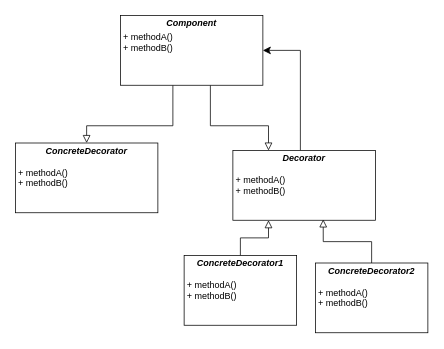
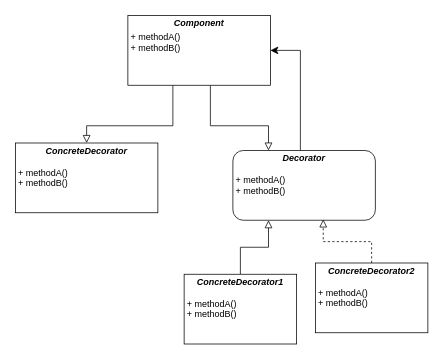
- <mxCell id="6" value="&lt;p style=&quot;margin: 4px 0px 0px ; text-align: center&quot;&gt;&lt;b style=&quot;text-align: left&quot;&gt;&lt;i&gt;Component&lt;/i&gt;&lt;/b&gt;&lt;br&gt;&lt;/p&gt;&lt;p style=&quot;margin: 0px ; margin-top: 4px ; text-align: center&quot;&gt;&lt;/p&gt;&lt;p style=&quot;margin: 0px 0px 0px 4px&quot;&gt;+ methodA()&lt;br&gt;&lt;/p&gt;&lt;p style=&quot;margin: 0px ; margin-left: 4px&quot;&gt;+ methodB()&lt;/p&gt;&lt;p style=&quot;margin: 0px ; margin-left: 4px&quot;&gt;&lt;br&gt;&lt;/p&gt;" style="verticalAlign=top;align=left;overflow=fill;fontSize=12;fontFamily=Helvetica;html=1;rounded=0;shadow=0;comic=0;labelBackgroundColor=none;strokeWidth=1" parent="1" vertex="1"><mxGeometry x="160" y="20" width="190" height="93" as="geometry" /></mxCell>
+ <mxCell id="6" value="&lt;p style=&quot;margin: 4px 0px 0px ; text-align: center&quot;&gt;&lt;b style=&quot;text-align: left&quot;&gt;&lt;i&gt;Component&lt;/i&gt;&lt;/b&gt;&lt;br&gt;&lt;/p&gt;&lt;p style=&quot;margin: 0px ; margin-top: 4px ; text-align: center&quot;&gt;&lt;/p&gt;&lt;p style=&quot;margin: 0px 0px 0px 4px&quot;&gt;+ methodA()&lt;br&gt;&lt;/p&gt;&lt;p style=&quot;margin: 0px ; margin-left: 4px&quot;&gt;+ methodB()&lt;/p&gt;&lt;p style=&quot;margin: 0px ; margin-left: 4px&quot;&gt;&lt;br&gt;&lt;/p&gt;" style="verticalAlign=top;align=left;overflow=fill;fontSize=12;fontFamily=Helvetica;html=1;rounded=0;shadow=0;comic=0;labelBackgroundColor=none;strokeWidth=1" parent="1" vertex="1"><mxGeometry x="170" y="20" width="190" height="93" as="geometry" /></mxCell>
- <mxCell id="3" value="&lt;p style=&quot;margin: 0px ; margin-top: 4px ; text-align: center&quot;&gt;&lt;b&gt;&lt;i&gt;Decorator&lt;/i&gt;&lt;/b&gt;&lt;/p&gt;&lt;p style=&quot;margin: 0px 0px 0px 4px&quot;&gt;&lt;br&gt;&lt;/p&gt;&lt;p style=&quot;margin: 0px 0px 0px 4px&quot;&gt;+ methodA()&lt;br&gt;&lt;/p&gt;&lt;p style=&quot;margin: 0px 0px 0px 4px&quot;&gt;+ methodB()&lt;/p&gt;" style="verticalAlign=top;align=left;overflow=fill;fontSize=12;fontFamily=Helvetica;html=1;rounded=0;shadow=0;comic=0;labelBackgroundColor=none;strokeWidth=1" parent="1" vertex="1"><mxGeometry x="310" y="200" width="190" height="93" as="geometry" /></mxCell>
+ <mxCell id="3" value="&lt;p style=&quot;margin: 0px ; margin-top: 4px ; text-align: center&quot;&gt;&lt;b&gt;&lt;i&gt;Decorator&lt;/i&gt;&lt;/b&gt;&lt;/p&gt;&lt;p style=&quot;margin: 0px 0px 0px 4px&quot;&gt;&lt;br&gt;&lt;/p&gt;&lt;p style=&quot;margin: 0px 0px 0px 4px&quot;&gt;+ methodA()&lt;br&gt;&lt;/p&gt;&lt;p style=&quot;margin: 0px 0px 0px 4px&quot;&gt;+ methodB()&lt;/p&gt;" style="verticalAlign=top;align=left;overflow=fill;fontSize=12;fontFamily=Helvetica;html=1;shadow=0;comic=0;labelBackgroundColor=none;strokeWidth=1;rounded=1;" parent="1" vertex="1"><mxGeometry x="310" y="200" width="190" height="93" as="geometry" /></mxCell>
- <mxCell id="10" style="edgeStyle=orthogonalEdgeStyle;rounded=0;orthogonalLoop=1;jettySize=auto;html=1;entryX=0.634;entryY=0.989;entryDx=0;entryDy=0;endArrow=block;endFill=0;endSize=8;entryPerimeter=0;" edge="1" parent="1" source="11" target="3"><mxGeometry relative="1" as="geometry" /></mxCell>
+ <mxCell id="10" style="edgeStyle=orthogonalEdgeStyle;rounded=0;orthogonalLoop=1;jettySize=auto;html=1;entryX=0.634;entryY=0.989;entryDx=0;entryDy=0;endArrow=block;endFill=0;endSize=8;entryPerimeter=0;dashed=1;" edge="1" parent="1" source="11" target="3"><mxGeometry relative="1" as="geometry" /></mxCell>
- <mxCell id="9" value="&lt;p style=&quot;margin: 0px ; margin-top: 4px ; text-align: center&quot;&gt;&lt;b&gt;&lt;i&gt;ConcreteDecorator1&lt;/i&gt;&lt;/b&gt;&lt;/p&gt;&lt;p style=&quot;margin: 0px 0px 0px 4px&quot;&gt;&lt;br&gt;&lt;/p&gt;&lt;p style=&quot;margin: 0px 0px 0px 4px&quot;&gt;+ methodA()&lt;br&gt;&lt;/p&gt;&lt;p style=&quot;margin: 0px 0px 0px 4px&quot;&gt;+ methodB()&lt;/p&gt;" style="verticalAlign=top;align=left;overflow=fill;fontSize=12;fontFamily=Helvetica;html=1;rounded=0;shadow=0;comic=0;labelBackgroundColor=none;strokeWidth=1" vertex="1" parent="1"><mxGeometry x="245" y="340" width="150" height="93" as="geometry" /></mxCell>
+ <mxCell id="9" value="&lt;p style=&quot;margin: 0px ; margin-top: 4px ; text-align: center&quot;&gt;&lt;b&gt;&lt;i&gt;ConcreteDecorator1&lt;/i&gt;&lt;/b&gt;&lt;/p&gt;&lt;p style=&quot;margin: 0px 0px 0px 4px&quot;&gt;&lt;br&gt;&lt;/p&gt;&lt;p style=&quot;margin: 0px 0px 0px 4px&quot;&gt;+ methodA()&lt;br&gt;&lt;/p&gt;&lt;p style=&quot;margin: 0px 0px 0px 4px&quot;&gt;+ methodB()&lt;/p&gt;" style="verticalAlign=top;align=left;overflow=fill;fontSize=12;fontFamily=Helvetica;html=1;rounded=0;shadow=0;comic=0;labelBackgroundColor=none;strokeWidth=1" vertex="1" parent="1"><mxGeometry x="245" y="365" width="150" height="93" as="geometry" /></mxCell>
